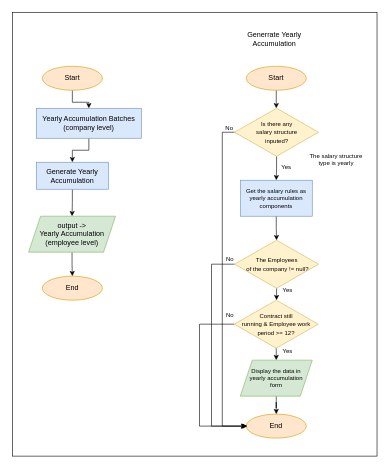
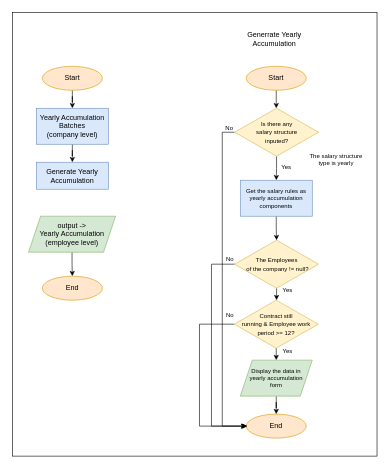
- <mxCell id="3" value="Yearly Accumulation Batches&lt;br&gt;(company level)" style="rounded=0;whiteSpace=wrap;html=1;fillColor=#dae8fc;strokeColor=#6c8ebf;" vertex="1" parent="1"><mxGeometry x="60" y="180" width="175" height="50" as="geometry" /></mxCell>
+ <mxCell id="3" value="Yearly Accumulation Batches&lt;br&gt;(company level)" style="rounded=0;whiteSpace=wrap;html=1;fillColor=#dae8fc;strokeColor=#6c8ebf;" vertex="1" parent="1"><mxGeometry x="60" y="180" width="120" height="60" as="geometry" /></mxCell>
- <mxCell id="4" value="" style="edgeStyle=orthogonalEdgeStyle;rounded=0;orthogonalLoop=1;jettySize=auto;html=1;entryX=0.5;entryY=0;entryDx=0;entryDy=0;" edge="1" parent="1" source="5" target="7"><mxGeometry relative="1" as="geometry"><mxPoint x="120" y="450" as="targetPoint" /></mxGeometry></mxCell>
